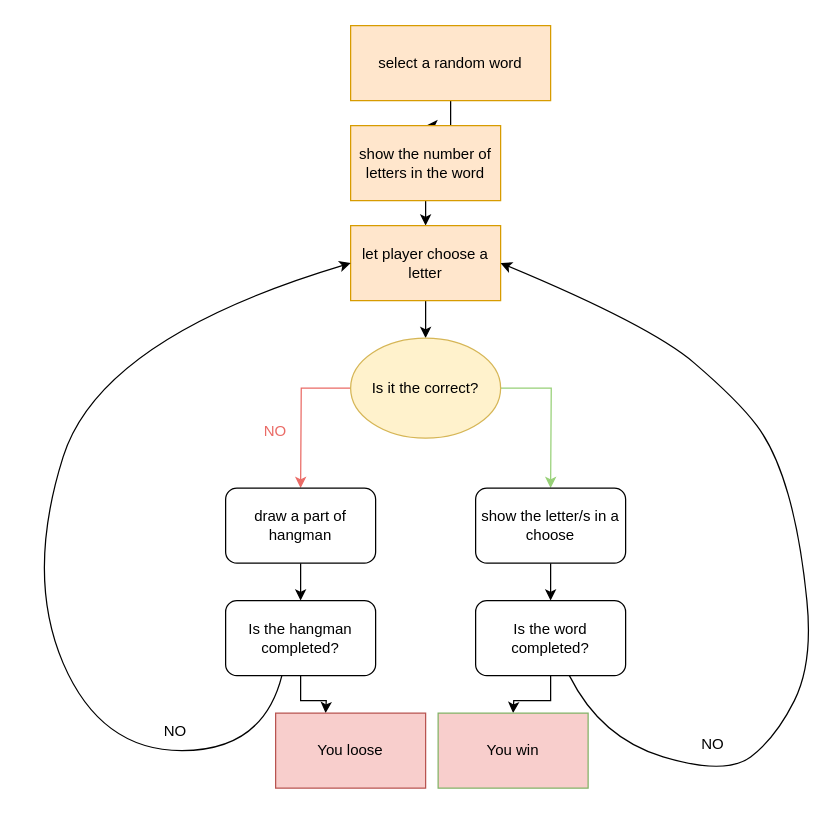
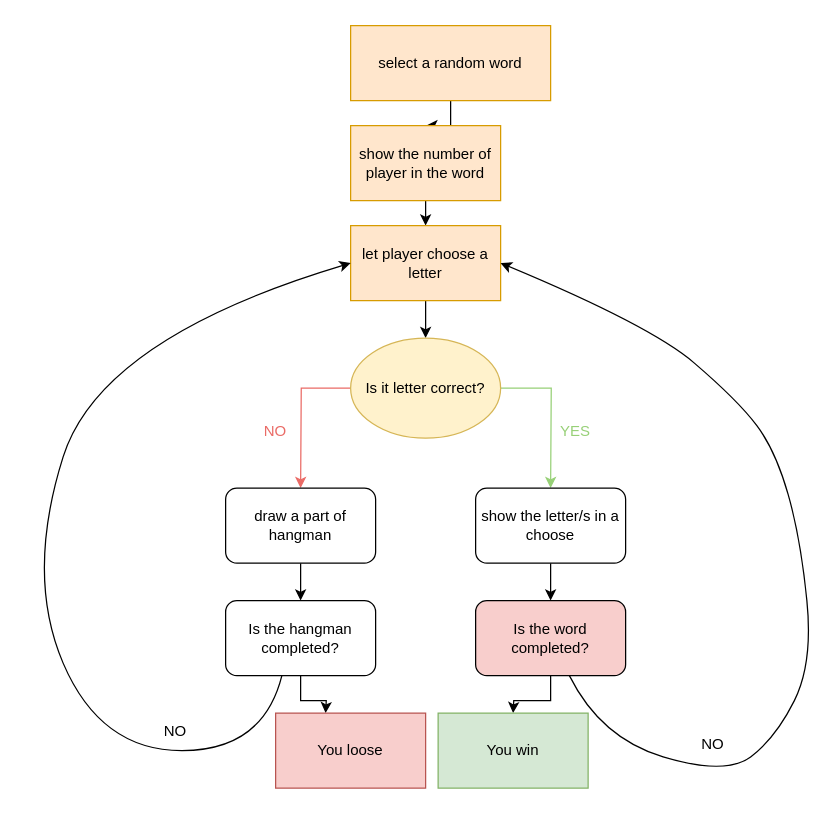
- <mxCell id="5" value="show the number of letters in the word" style="rounded=0;whiteSpace=wrap;html=1;fillColor=#ffe6cc;strokeColor=#d79b00;" vertex="1" parent="1"><mxGeometry x="280" y="100" width="120" height="60" as="geometry" /></mxCell>
+ <mxCell id="5" value="show the number of player in the word" style="rounded=0;whiteSpace=wrap;html=1;fillColor=#ffe6cc;strokeColor=#d79b00;" vertex="1" parent="1"><mxGeometry x="280" y="100" width="120" height="60" as="geometry" /></mxCell>
- <mxCell id="10" value="Is it the correct?" style="ellipse;whiteSpace=wrap;html=1;fillColor=#fff2cc;strokeColor=#d6b656;" vertex="1" parent="1"><mxGeometry x="280" y="270" width="120" height="80" as="geometry" /></mxCell>
+ <mxCell id="10" value="Is it letter correct?" style="ellipse;whiteSpace=wrap;html=1;fillColor=#fff2cc;strokeColor=#d6b656;" vertex="1" parent="1"><mxGeometry x="280" y="270" width="120" height="80" as="geometry" /></mxCell>
+ <mxCell id="11" value="&lt;font color=&quot;#97D077&quot;&gt;YES&lt;/font&gt;" style="text;html=1;strokeColor=none;fillColor=none;align=center;verticalAlign=middle;whiteSpace=wrap;rounded=0;" vertex="1" parent="1"><mxGeometry x="430" y="330" width="60" height="30" as="geometry" /></mxCell>
- <mxCell id="24" value="Is the word completed?" style="rounded=1;whiteSpace=wrap;html=1;" vertex="1" parent="1"><mxGeometry x="380" y="480" width="120" height="60" as="geometry" /></mxCell>
+ <mxCell id="24" value="Is the word completed?" style="rounded=1;whiteSpace=wrap;html=1;fillColor=#f8cecc;" vertex="1" parent="1"><mxGeometry x="380" y="480" width="120" height="60" as="geometry" /></mxCell>
- <mxCell id="26" value="You win" style="rounded=0;whiteSpace=wrap;html=1;fillColor=#f8cecc;strokeColor=#82b366;" vertex="1" parent="1"><mxGeometry x="350" y="570" width="120" height="60" as="geometry" /></mxCell>
+ <mxCell id="26" value="You win" style="rounded=0;whiteSpace=wrap;html=1;fillColor=#d5e8d4;strokeColor=#82b366;" vertex="1" parent="1"><mxGeometry x="350" y="570" width="120" height="60" as="geometry" /></mxCell>
